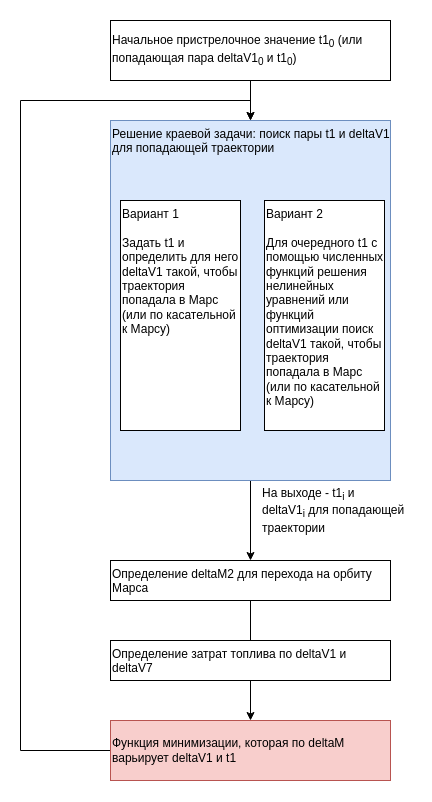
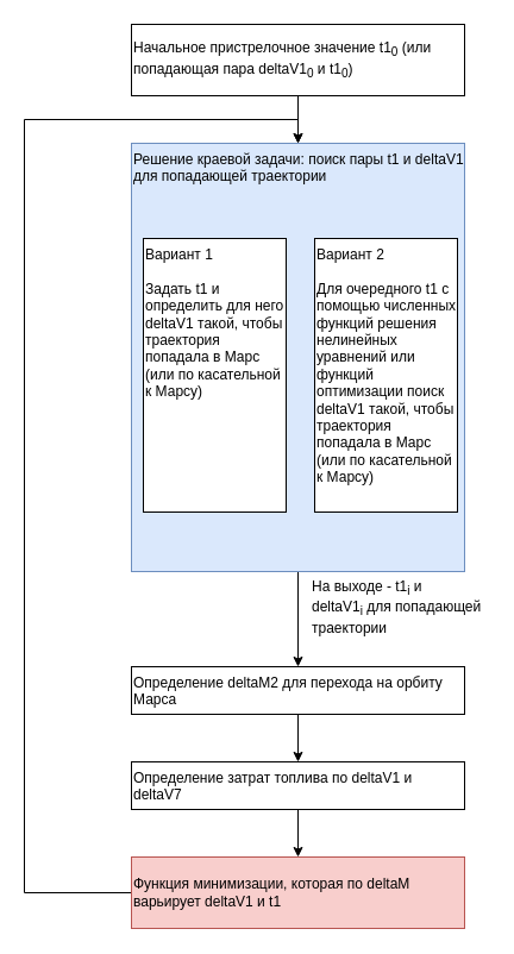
- <mxCell id="6" style="edgeStyle=orthogonalEdgeStyle;rounded=0;orthogonalLoop=1;jettySize=auto;html=1;exitX=0.5;exitY=1;exitDx=0;exitDy=0;entryX=0.5;entryY=0;entryDx=0;entryDy=0;endArrow=none;" edge="1" parent="1" source="7" target="9"><mxGeometry relative="1" as="geometry" /></mxCell>
+ <mxCell id="6" style="edgeStyle=orthogonalEdgeStyle;rounded=0;orthogonalLoop=1;jettySize=auto;html=1;exitX=0.5;exitY=1;exitDx=0;exitDy=0;entryX=0.5;entryY=0;entryDx=0;entryDy=0;" edge="1" parent="1" source="7" target="9"><mxGeometry relative="1" as="geometry" /></mxCell>
